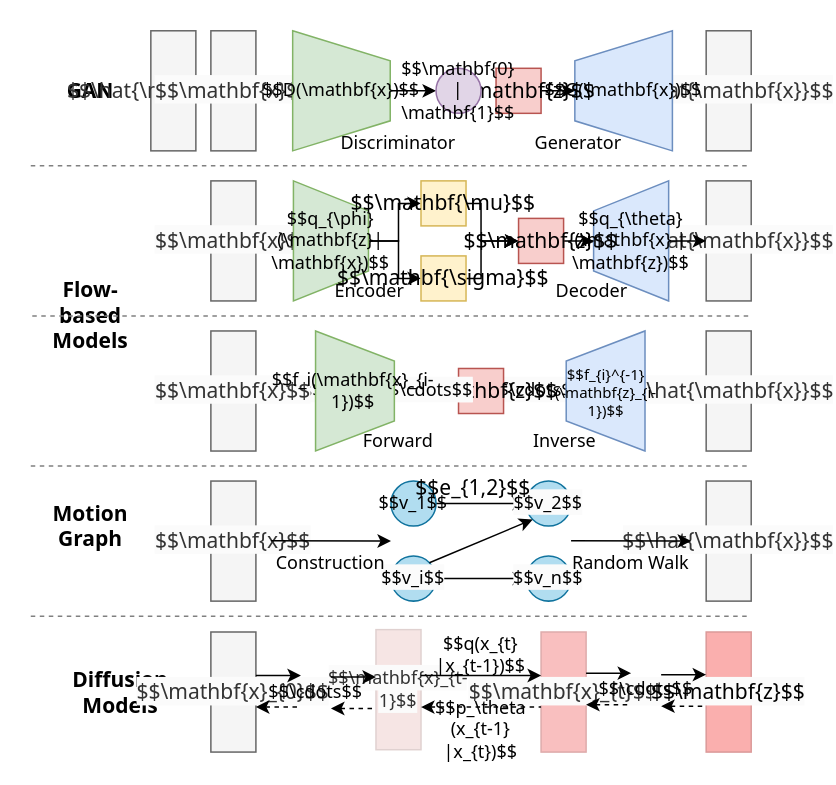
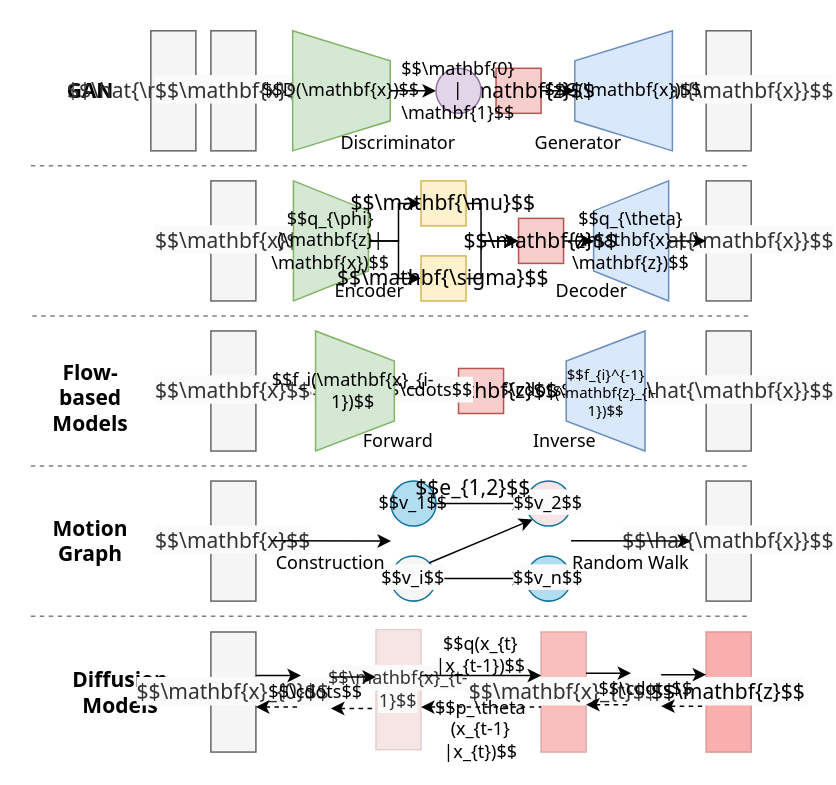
- <mxCell id="4" value="&lt;b&gt;Flow-based Models&lt;/b&gt;" style="text;html=1;align=center;verticalAlign=middle;whiteSpace=wrap;rounded=0;fontSize=14;fontFamily=Segoe UI;" parent="1" vertex="1"><mxGeometry x="20" y="195" width="80" height="30" as="geometry" /></mxCell>
+ <mxCell id="4" value="&lt;b&gt;Flow-based Models&lt;/b&gt;" style="text;html=1;align=center;verticalAlign=middle;whiteSpace=wrap;rounded=0;fontSize=14;fontFamily=Segoe UI;" parent="1" vertex="1"><mxGeometry x="20" y="250" width="80" height="30" as="geometry" /></mxCell>
- <mxCell id="55" value="&lt;span style=&quot;color: rgb(0, 0, 0); font-size: 12px; font-style: normal; font-variant-ligatures: normal; font-variant-caps: normal; font-weight: 400; letter-spacing: normal; orphans: 2; text-align: center; text-indent: 0px; text-transform: none; widows: 2; word-spacing: 0px; -webkit-text-stroke-width: 0px; white-space: normal; background-color: rgb(251, 251, 251); text-decoration-thickness: initial; text-decoration-style: initial; text-decoration-color: initial; float: none; display: inline !important;&quot;&gt;$$v_2$$&lt;/span&gt;" style="ellipse;whiteSpace=wrap;html=1;fillColor=#b1ddf0;strokeColor=#10739e;fontFamily=Segoe UI;" parent="1" vertex="1"><mxGeometry x="350" y="320" width="30" height="30" as="geometry" /></mxCell>
+ <mxCell id="55" value="&lt;span style=&quot;color: rgb(0, 0, 0); font-size: 12px; font-style: normal; font-variant-ligatures: normal; font-variant-caps: normal; font-weight: 400; letter-spacing: normal; orphans: 2; text-align: center; text-indent: 0px; text-transform: none; widows: 2; word-spacing: 0px; -webkit-text-stroke-width: 0px; white-space: normal; background-color: rgb(251, 251, 251); text-decoration-thickness: initial; text-decoration-style: initial; text-decoration-color: initial; float: none; display: inline !important;&quot;&gt;$$v_2$$&lt;/span&gt;" style="ellipse;whiteSpace=wrap;html=1;fillColor=#f6e5e4;strokeColor=#10739e;fontFamily=Segoe UI;" parent="1" vertex="1"><mxGeometry x="350" y="320" width="30" height="30" as="geometry" /></mxCell>
- <mxCell id="50" value="&lt;b&gt;Motion Graph&lt;/b&gt;" style="text;html=1;align=center;verticalAlign=middle;whiteSpace=wrap;rounded=0;fontSize=14;fontFamily=Segoe UI;" parent="1" vertex="1"><mxGeometry x="20" y="335" width="80" height="30" as="geometry" /></mxCell>
+ <mxCell id="50" value="&lt;b&gt;Motion Graph&lt;/b&gt;" style="text;html=1;align=center;verticalAlign=middle;whiteSpace=wrap;rounded=0;fontSize=14;fontFamily=Segoe UI;" parent="1" vertex="1"><mxGeometry x="20" y="345" width="80" height="30" as="geometry" /></mxCell>
- <mxCell id="57" value="&lt;span style=&quot;color: rgb(0, 0, 0); font-size: 12px; font-style: normal; font-variant-ligatures: normal; font-variant-caps: normal; font-weight: 400; letter-spacing: normal; orphans: 2; text-align: center; text-indent: 0px; text-transform: none; widows: 2; word-spacing: 0px; -webkit-text-stroke-width: 0px; white-space: normal; background-color: rgb(251, 251, 251); text-decoration-thickness: initial; text-decoration-style: initial; text-decoration-color: initial; float: none; display: inline !important;&quot;&gt;$$v_i$$&lt;/span&gt;" style="ellipse;whiteSpace=wrap;html=1;fillColor=#b1ddf0;strokeColor=#10739e;fontFamily=Segoe UI;" parent="1" vertex="1"><mxGeometry x="260" y="370" width="30" height="30" as="geometry" /></mxCell>
+ <mxCell id="57" value="&lt;span style=&quot;color: rgb(0, 0, 0); font-size: 12px; font-style: normal; font-variant-ligatures: normal; font-variant-caps: normal; font-weight: 400; letter-spacing: normal; orphans: 2; text-align: center; text-indent: 0px; text-transform: none; widows: 2; word-spacing: 0px; -webkit-text-stroke-width: 0px; white-space: normal; background-color: rgb(251, 251, 251); text-decoration-thickness: initial; text-decoration-style: initial; text-decoration-color: initial; float: none; display: inline !important;&quot;&gt;$$v_i$$&lt;/span&gt;" style="ellipse;whiteSpace=wrap;html=1;fillColor=#f5f5f5;strokeColor=#10739e;fontFamily=Segoe UI;" parent="1" vertex="1"><mxGeometry x="260" y="370" width="30" height="30" as="geometry" /></mxCell>
